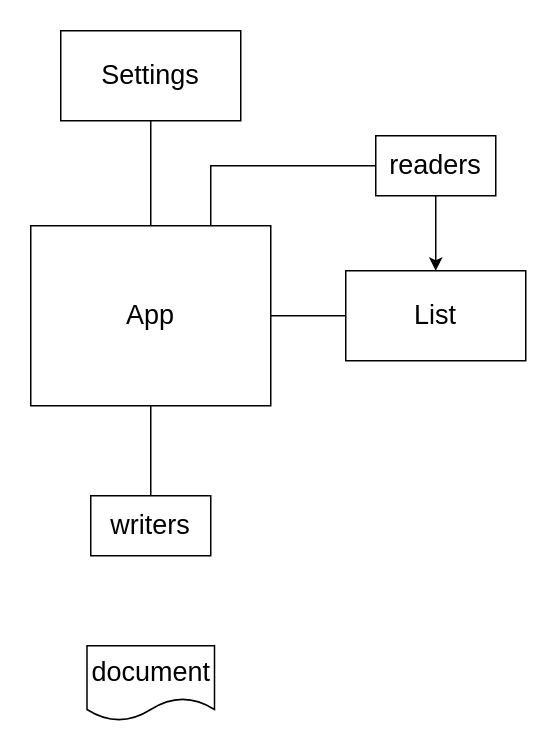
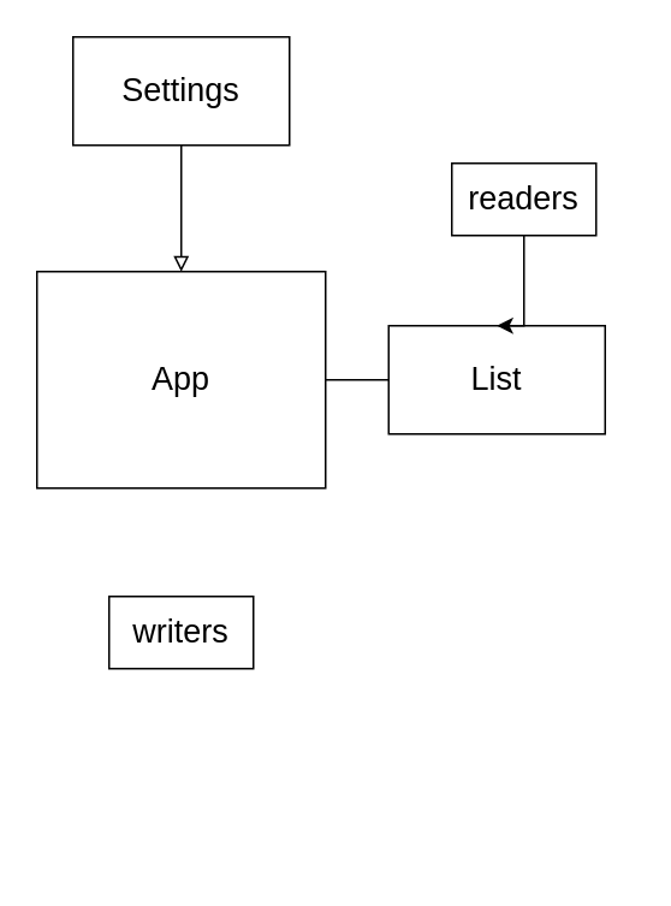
- <mxCell id="10" value="" style="edgeStyle=orthogonalEdgeStyle;rounded=0;orthogonalLoop=1;jettySize=auto;html=1;endArrow=none;endFill=0;entryX=0;entryY=0.5;entryDx=0;entryDy=0;exitX=0.75;exitY=0;exitDx=0;exitDy=0;" edge="1" parent="1" source="11" target="8"><mxGeometry relative="1" as="geometry"><mxPoint x="-60" y="210" as="targetPoint" /><Array as="points"><mxPoint x="140" y="110" /></Array></mxGeometry></mxCell>
- <mxCell id="4" value="" style="edgeStyle=orthogonalEdgeStyle;rounded=0;orthogonalLoop=1;jettySize=auto;html=1;entryX=0.5;entryY=0;entryDx=0;entryDy=0;exitX=0.5;exitY=1;exitDx=0;exitDy=0;endArrow=none;endFill=0;" edge="1" parent="1" source="5" target="11"><mxGeometry relative="1" as="geometry"><mxPoint x="240" y="110" as="sourcePoint" /><mxPoint x="100" y="160" as="targetPoint" /></mxGeometry></mxCell>
+ <mxCell id="4" value="" style="edgeStyle=orthogonalEdgeStyle;rounded=0;orthogonalLoop=1;jettySize=auto;html=1;entryX=0.5;entryY=0;entryDx=0;entryDy=0;exitX=0.5;exitY=1;exitDx=0;exitDy=0;endArrow=block;endFill=0;" edge="1" parent="1" source="5" target="11"><mxGeometry relative="1" as="geometry"><mxPoint x="240" y="110" as="sourcePoint" /><mxPoint x="100" y="160" as="targetPoint" /></mxGeometry></mxCell>
- <mxCell id="3" value="&lt;font style=&quot;font-size: 18px&quot;&gt;List&lt;/font&gt;" style="rounded=0;whiteSpace=wrap;html=1;" parent="1" vertex="1"><mxGeometry x="230" y="180" width="120" height="60" as="geometry" /></mxCell>
+ <mxCell id="3" value="&lt;font style=&quot;font-size: 18px&quot;&gt;List&lt;/font&gt;" style="rounded=0;whiteSpace=wrap;html=1;" parent="1" vertex="1"><mxGeometry x="215" y="180" width="120" height="60" as="geometry" /></mxCell>
- <mxCell id="9" value="" style="edgeStyle=orthogonalEdgeStyle;rounded=0;orthogonalLoop=1;jettySize=auto;html=1;endArrow=none;endFill=0;" edge="1" parent="1" source="11" target="6"><mxGeometry relative="1" as="geometry" /></mxCell>
- <mxCell id="12" value="&lt;font style=&quot;font-size: 18px&quot;&gt;document&lt;/font&gt;" style="shape=document;whiteSpace=wrap;html=1;boundedLbl=1;" vertex="1" parent="1"><mxGeometry x="57.5" y="430" width="85" height="50" as="geometry" /></mxCell>
